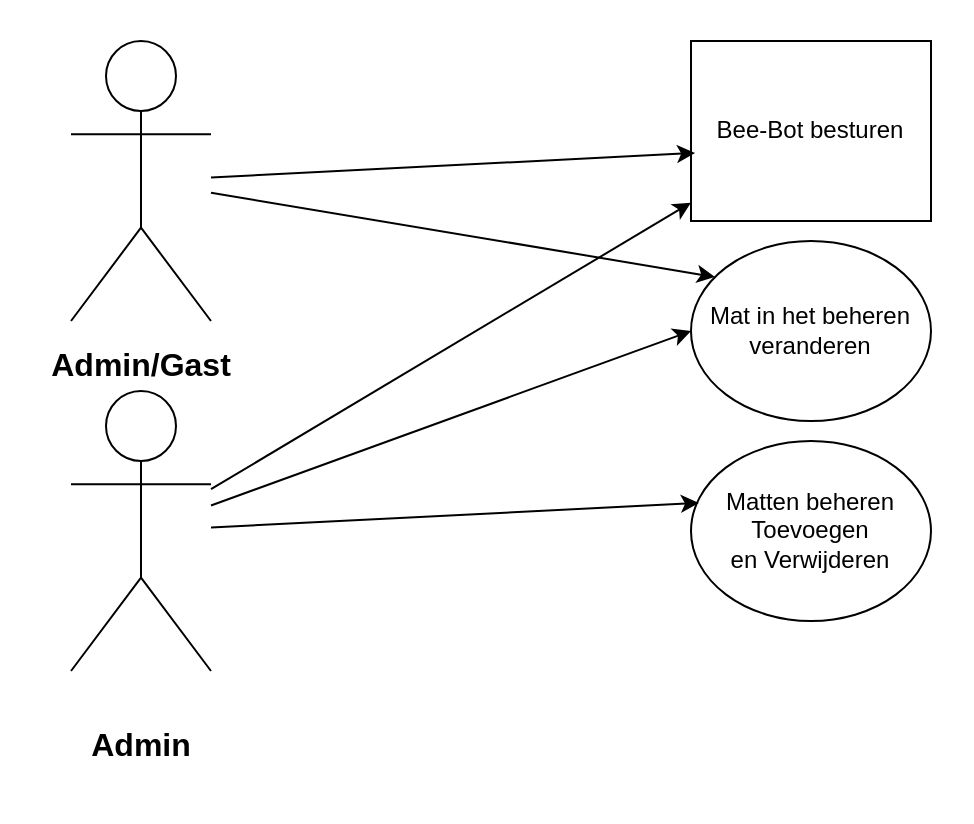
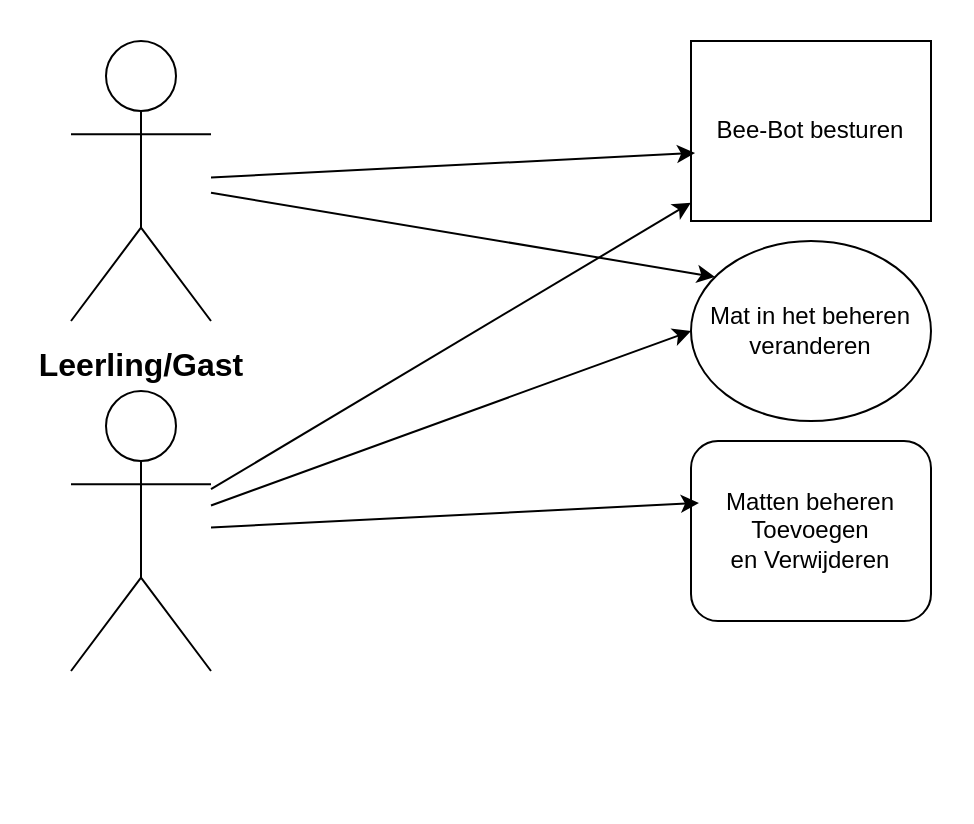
- <mxCell id="4" value="&lt;font style=&quot;font-size: 16px&quot;&gt;Admin/Gast&lt;/font&gt;" style="text;strokeColor=none;fillColor=none;html=1;fontSize=24;fontStyle=1;verticalAlign=middle;align=center;" vertex="1" parent="1"><mxGeometry x="20" y="160" width="100" height="40" as="geometry" /></mxCell>
+ <mxCell id="4" value="&lt;font style=&quot;font-size: 16px&quot;&gt;Leerling/Gast&lt;/font&gt;" style="text;strokeColor=none;fillColor=none;html=1;fontSize=24;fontStyle=1;verticalAlign=middle;align=center;" vertex="1" parent="1"><mxGeometry x="20" y="160" width="100" height="40" as="geometry" /></mxCell>
- <mxCell id="8" value="&lt;div&gt;Matten beheren&lt;/div&gt;&lt;div&gt;Toevoegen&lt;/div&gt;&lt;div&gt;en Verwijderen&lt;br&gt;&lt;/div&gt;" style="ellipse;whiteSpace=wrap;html=1;fontFamily=Helvetica;" vertex="1" parent="1"><mxGeometry x="345" y="220" width="120" height="90" as="geometry" /></mxCell>
+ <mxCell id="8" value="&lt;div&gt;Matten beheren&lt;/div&gt;&lt;div&gt;Toevoegen&lt;/div&gt;&lt;div&gt;en Verwijderen&lt;br&gt;&lt;/div&gt;" style="whiteSpace=wrap;html=1;fontFamily=Helvetica;rounded=1;" vertex="1" parent="1"><mxGeometry x="345" y="220" width="120" height="90" as="geometry" /></mxCell>
- <mxCell id="5" value="&lt;font style=&quot;font-size: 16px&quot;&gt;Admin&lt;/font&gt;" style="text;strokeColor=none;fillColor=none;html=1;fontSize=24;fontStyle=1;verticalAlign=middle;align=center;" vertex="1" parent="1"><mxGeometry x="20" y="350" width="100" height="40" as="geometry" /></mxCell>
